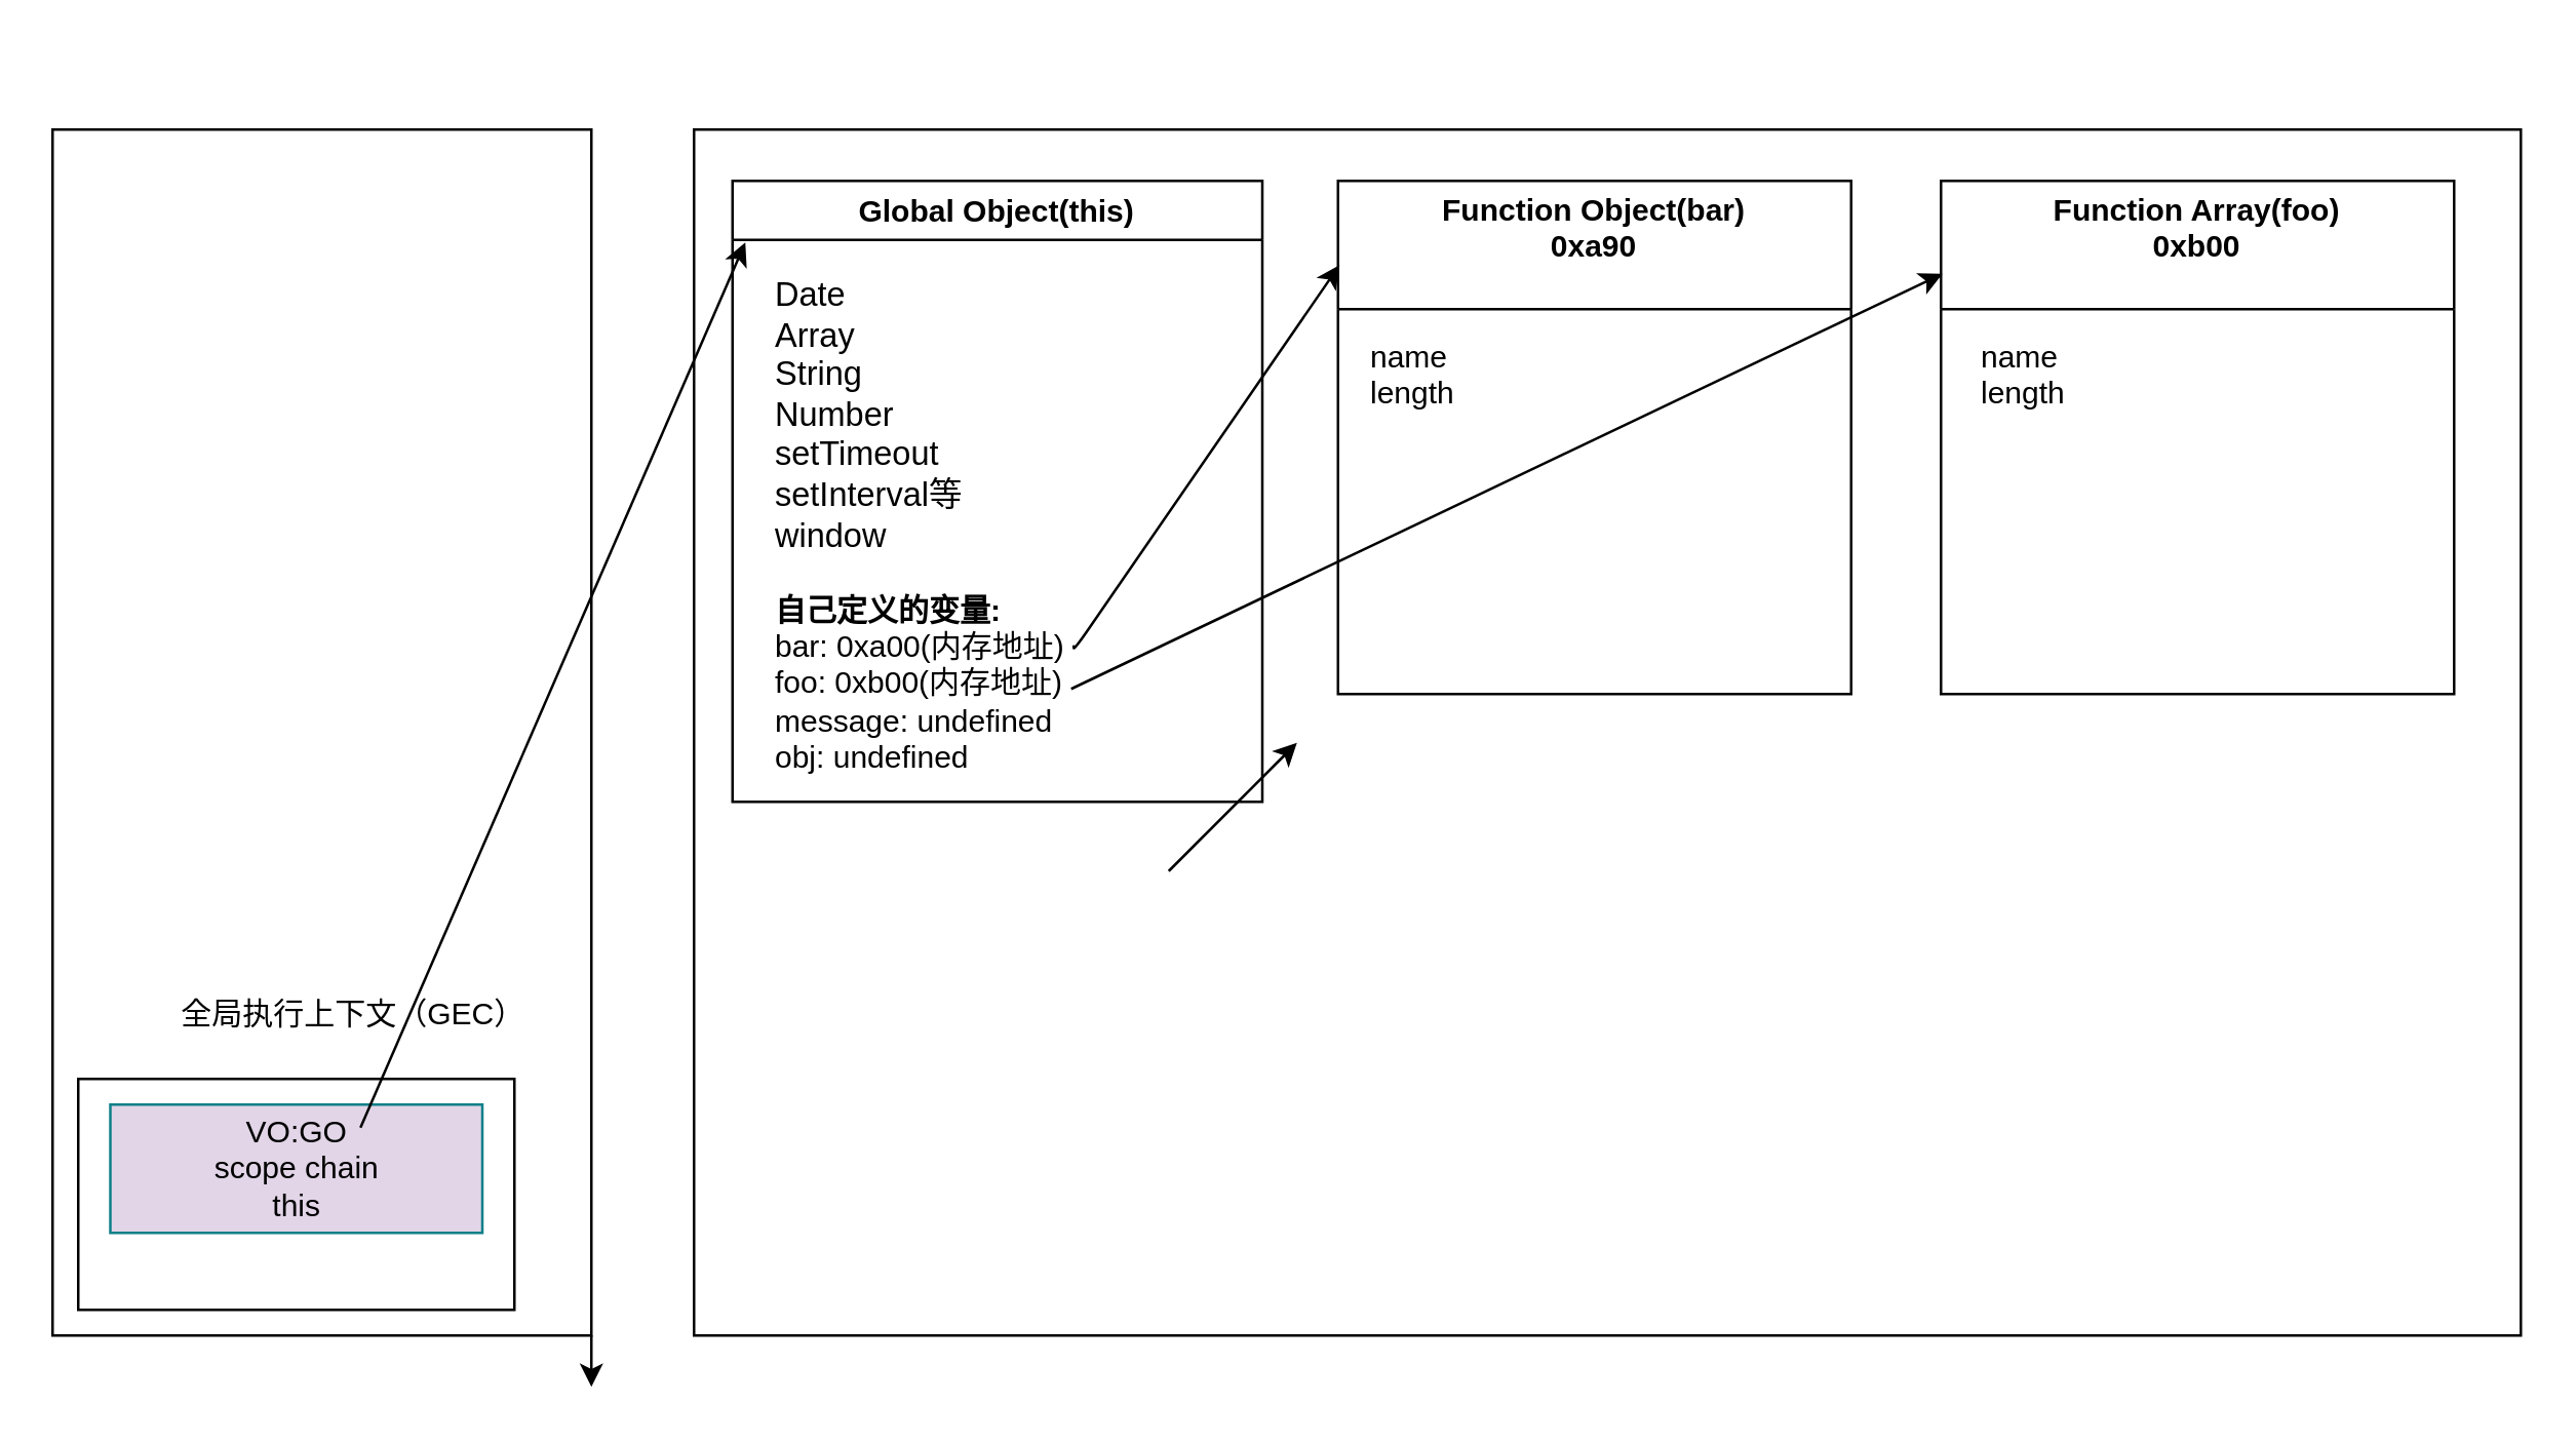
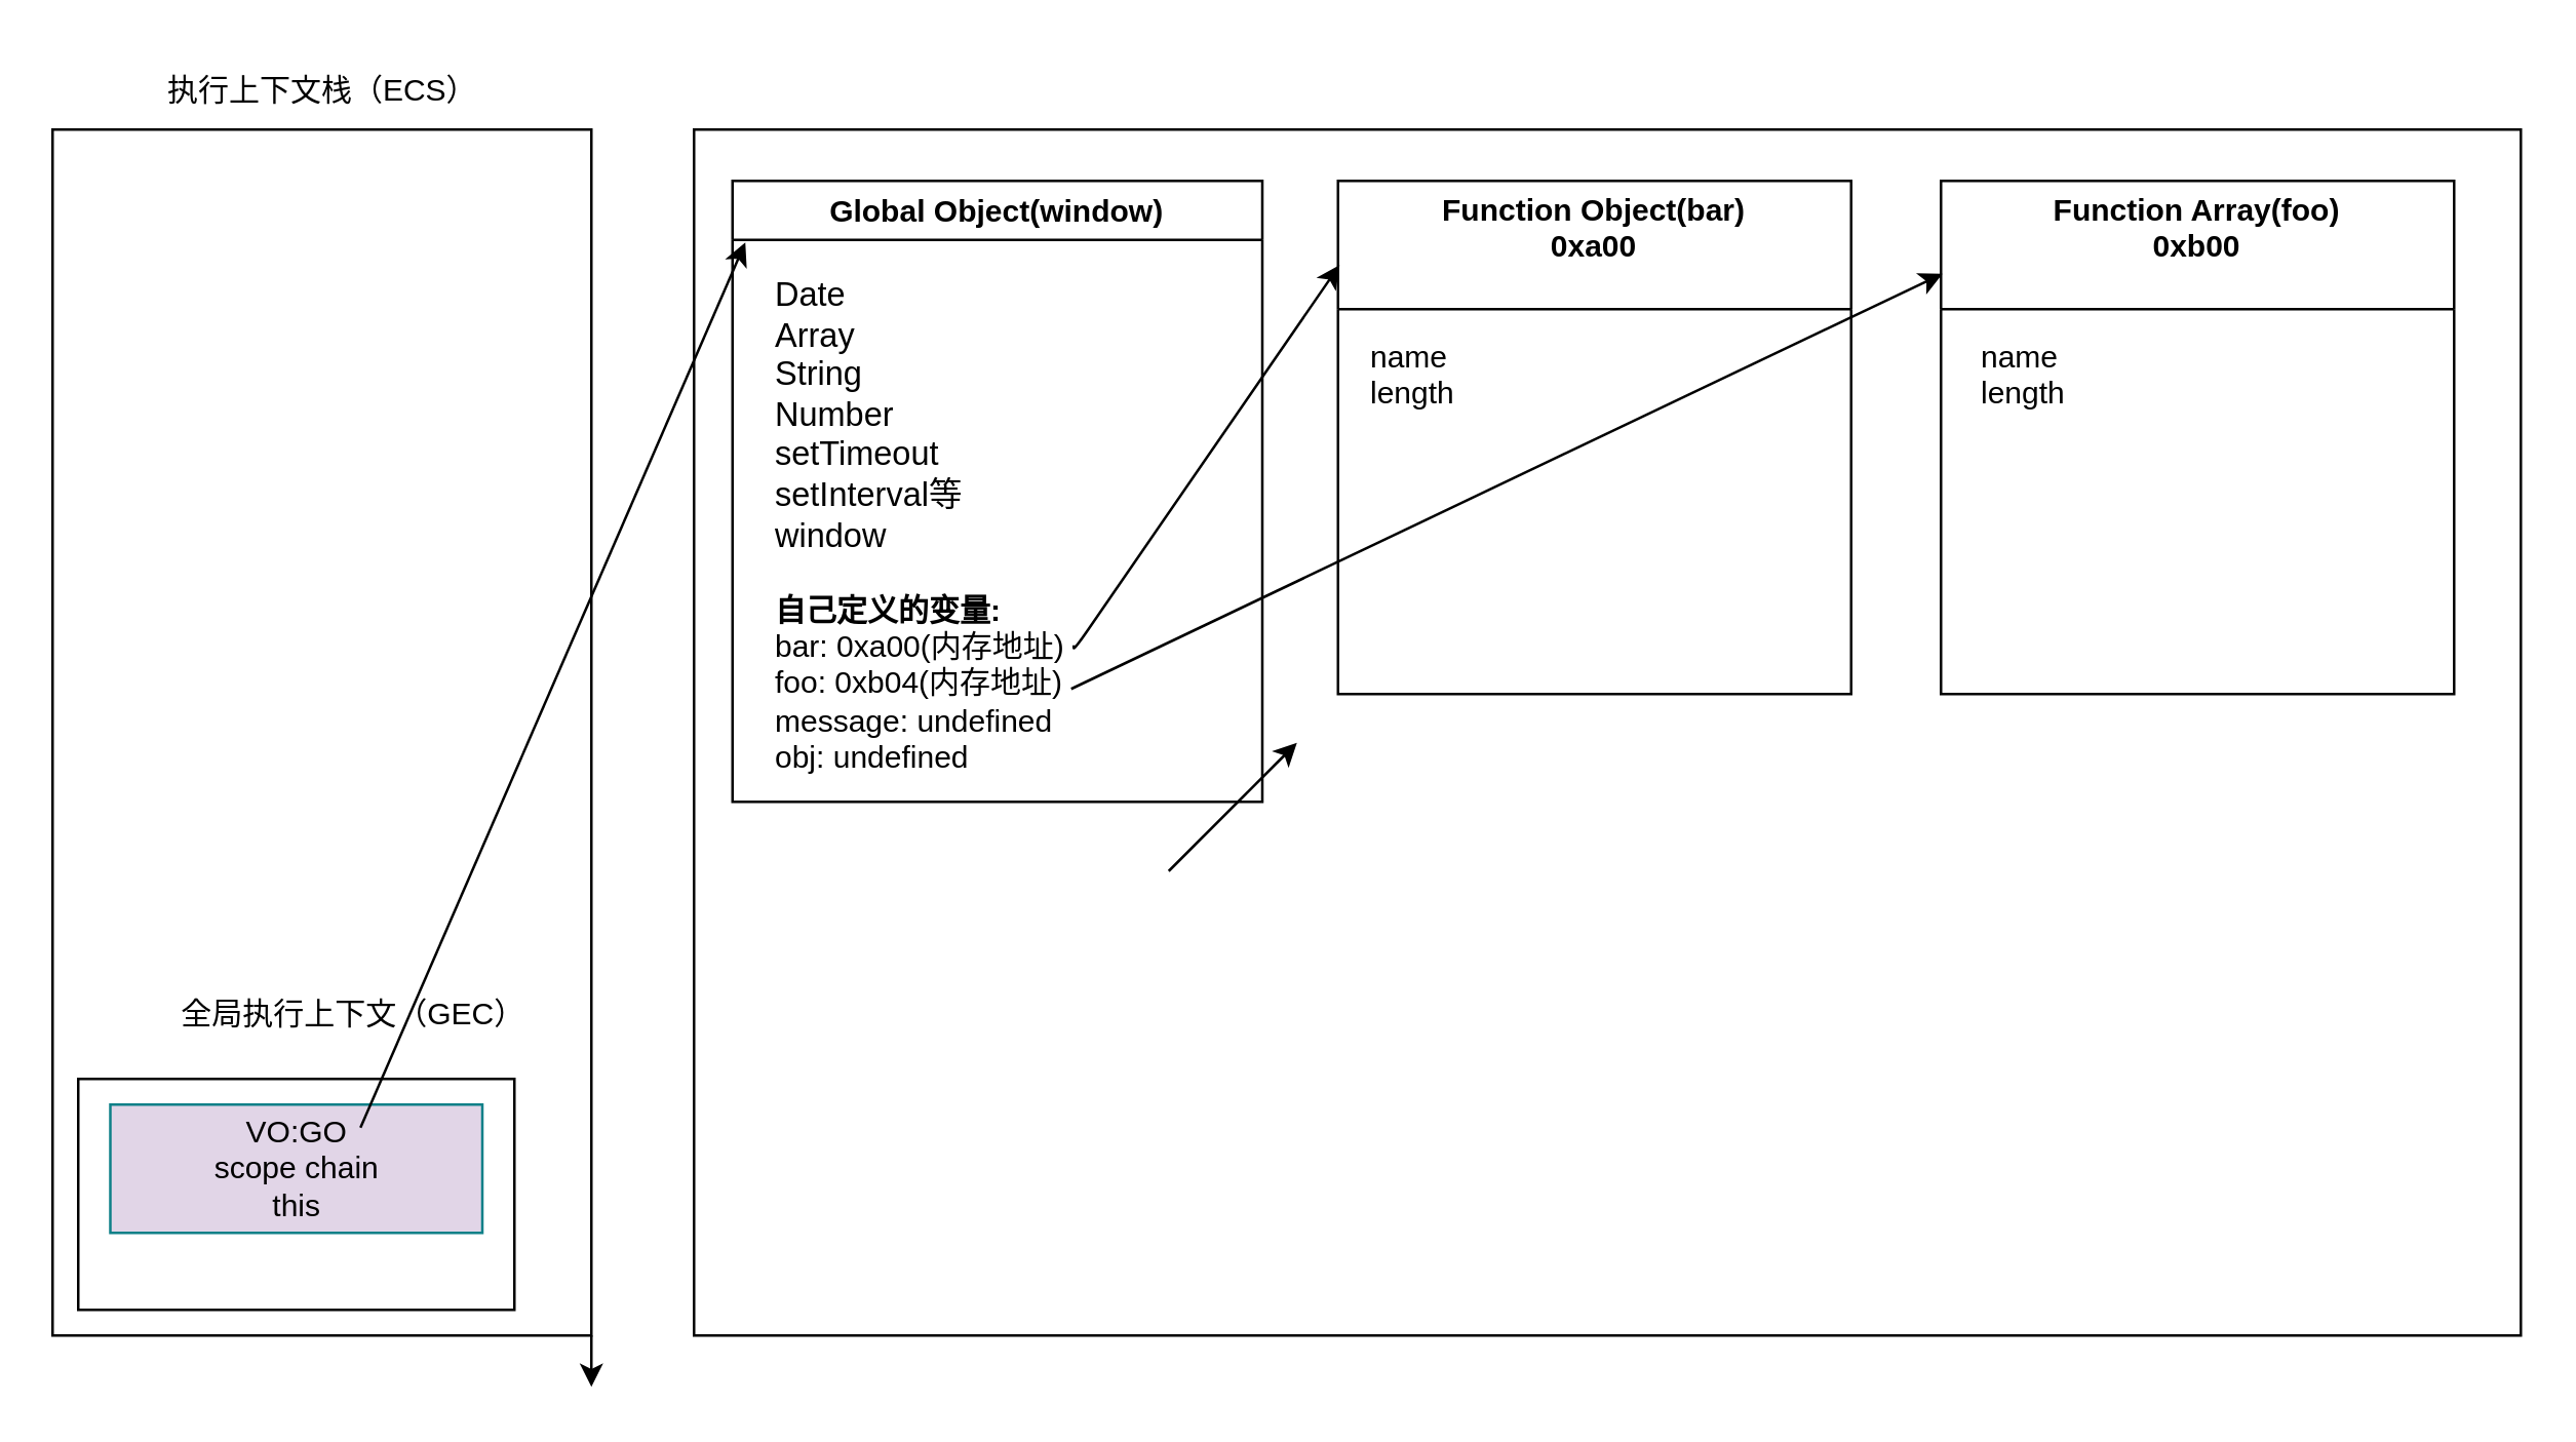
+ <mxCell id="5" value="执行上下文栈（ECS）" style="text;html=1;align=center;verticalAlign=middle;resizable=0;points=[];autosize=1;strokeColor=none;fillColor=none;fontColor=#000000;" parent="1" vertex="1"><mxGeometry x="55" y="20" width="140" height="30" as="geometry" /></mxCell>
- <mxCell id="9" value="Function Object(bar)&#10;0xa90&#10;" style="swimlane;strokeColor=#000000;fontColor=#000000;fillColor=#FFFFFF;startSize=50;" parent="1" vertex="1"><mxGeometry x="521" y="70" width="200" height="200" as="geometry" /></mxCell>
+ <mxCell id="9" value="Function Object(bar)&#10;0xa00&#10;" style="swimlane;strokeColor=#000000;fontColor=#000000;fillColor=#FFFFFF;startSize=50;" parent="1" vertex="1"><mxGeometry x="521" y="70" width="200" height="200" as="geometry" /></mxCell>
- <mxCell id="13" value="Global Object(this)" style="swimlane;strokeColor=#000000;fontColor=#000000;fillColor=#FFFFFF;" parent="1" vertex="1"><mxGeometry x="285" y="70" width="206.5" height="242" as="geometry" /></mxCell>
+ <mxCell id="13" value="Global Object(window)" style="swimlane;strokeColor=#000000;fontColor=#000000;fillColor=#FFFFFF;" parent="1" vertex="1"><mxGeometry x="285" y="70" width="206.5" height="242" as="geometry" /></mxCell>
- <mxCell id="14" value="&lt;font style=&quot;font-size: 13px;&quot;&gt;Date&lt;br&gt;Array&lt;br&gt;String&lt;br&gt;Number&lt;br&gt;setTimeout&lt;br&gt;setInterval等&lt;br&gt;window&lt;/font&gt;&lt;br&gt;&lt;br&gt;&lt;b&gt;自己定义的变量:&lt;/b&gt;&lt;br&gt;bar: 0xa00(内存地址)&lt;br&gt;foo: 0xb00(内存地址)&lt;br&gt;message: undefined&lt;br&gt;obj: undefined" style="text;html=1;strokeColor=none;fillColor=none;align=left;verticalAlign=top;whiteSpace=wrap;rounded=0;fontColor=#000000;" parent="13" vertex="1"><mxGeometry x="15" y="30" width="179" height="223" as="geometry" /></mxCell>
+ <mxCell id="14" value="&lt;font style=&quot;font-size: 13px;&quot;&gt;Date&lt;br&gt;Array&lt;br&gt;String&lt;br&gt;Number&lt;br&gt;setTimeout&lt;br&gt;setInterval等&lt;br&gt;window&lt;/font&gt;&lt;br&gt;&lt;br&gt;&lt;b&gt;自己定义的变量:&lt;/b&gt;&lt;br&gt;bar: 0xa00(内存地址)&lt;br&gt;foo: 0xb04(内存地址)&lt;br&gt;message: undefined&lt;br&gt;obj: undefined" style="text;html=1;strokeColor=none;fillColor=none;align=left;verticalAlign=top;whiteSpace=wrap;rounded=0;fontColor=#000000;" parent="13" vertex="1"><mxGeometry x="15" y="30" width="179" height="223" as="geometry" /></mxCell>
